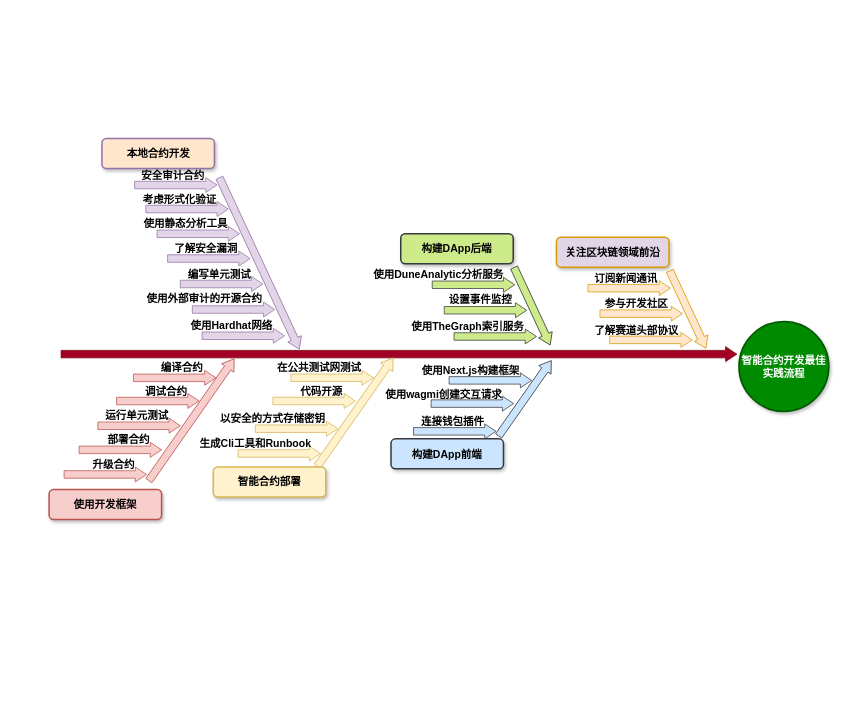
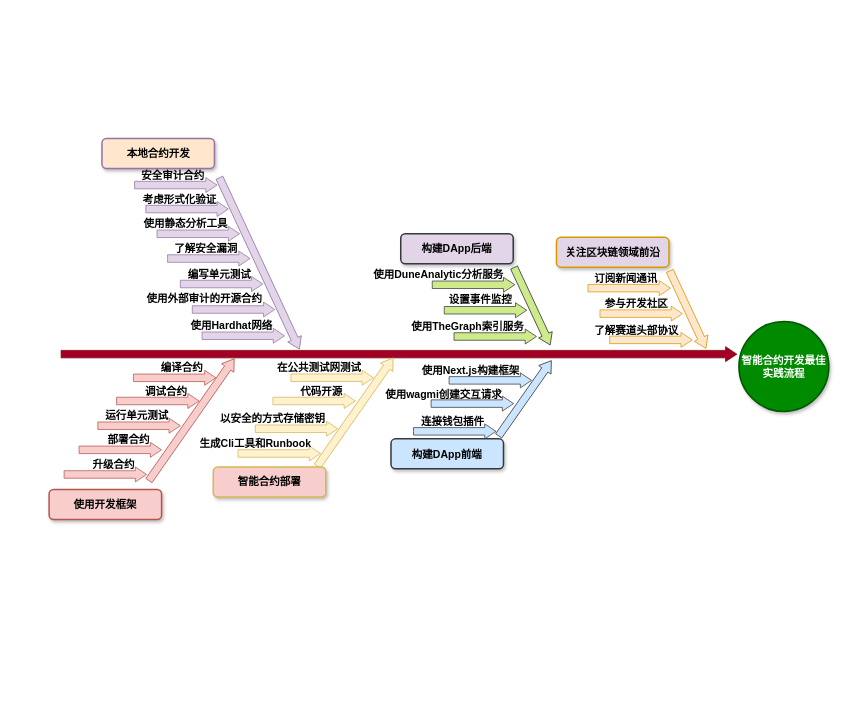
- <mxCell id="59" value="构建DApp后端" style="rounded=1;whiteSpace=wrap;html=1;shadow=1;strokeWidth=2;fontSize=14;fillColor=#cdeb8b;strokeColor=#36393d;align=center;fontStyle=1" vertex="1" parent="56"><mxGeometry x="93" y="-30" width="150" height="40" as="geometry" /></mxCell>
+ <mxCell id="59" value="构建DApp后端" style="rounded=1;whiteSpace=wrap;html=1;shadow=1;strokeWidth=2;fontSize=14;fillColor=#e1d5e7;strokeColor=#36393d;align=center;fontStyle=1;" vertex="1" parent="56"><mxGeometry x="93" y="-30" width="150" height="40" as="geometry" /></mxCell>
- <mxCell id="30" value="智能合约部署" style="rounded=1;whiteSpace=wrap;html=1;shadow=1;strokeWidth=2;fontSize=14;fillColor=#fff2cc;strokeColor=#d6b656;align=center;fontStyle=1" vertex="1" parent="1"><mxGeometry x="284" y="622" width="150" height="40" as="geometry" /></mxCell>
+ <mxCell id="30" value="智能合约部署" style="rounded=1;whiteSpace=wrap;html=1;shadow=1;strokeWidth=2;fontSize=14;fillColor=#f8cecc;strokeColor=#d6b656;align=center;fontStyle=1;" vertex="1" parent="1"><mxGeometry x="284" y="622" width="150" height="40" as="geometry" /></mxCell>
